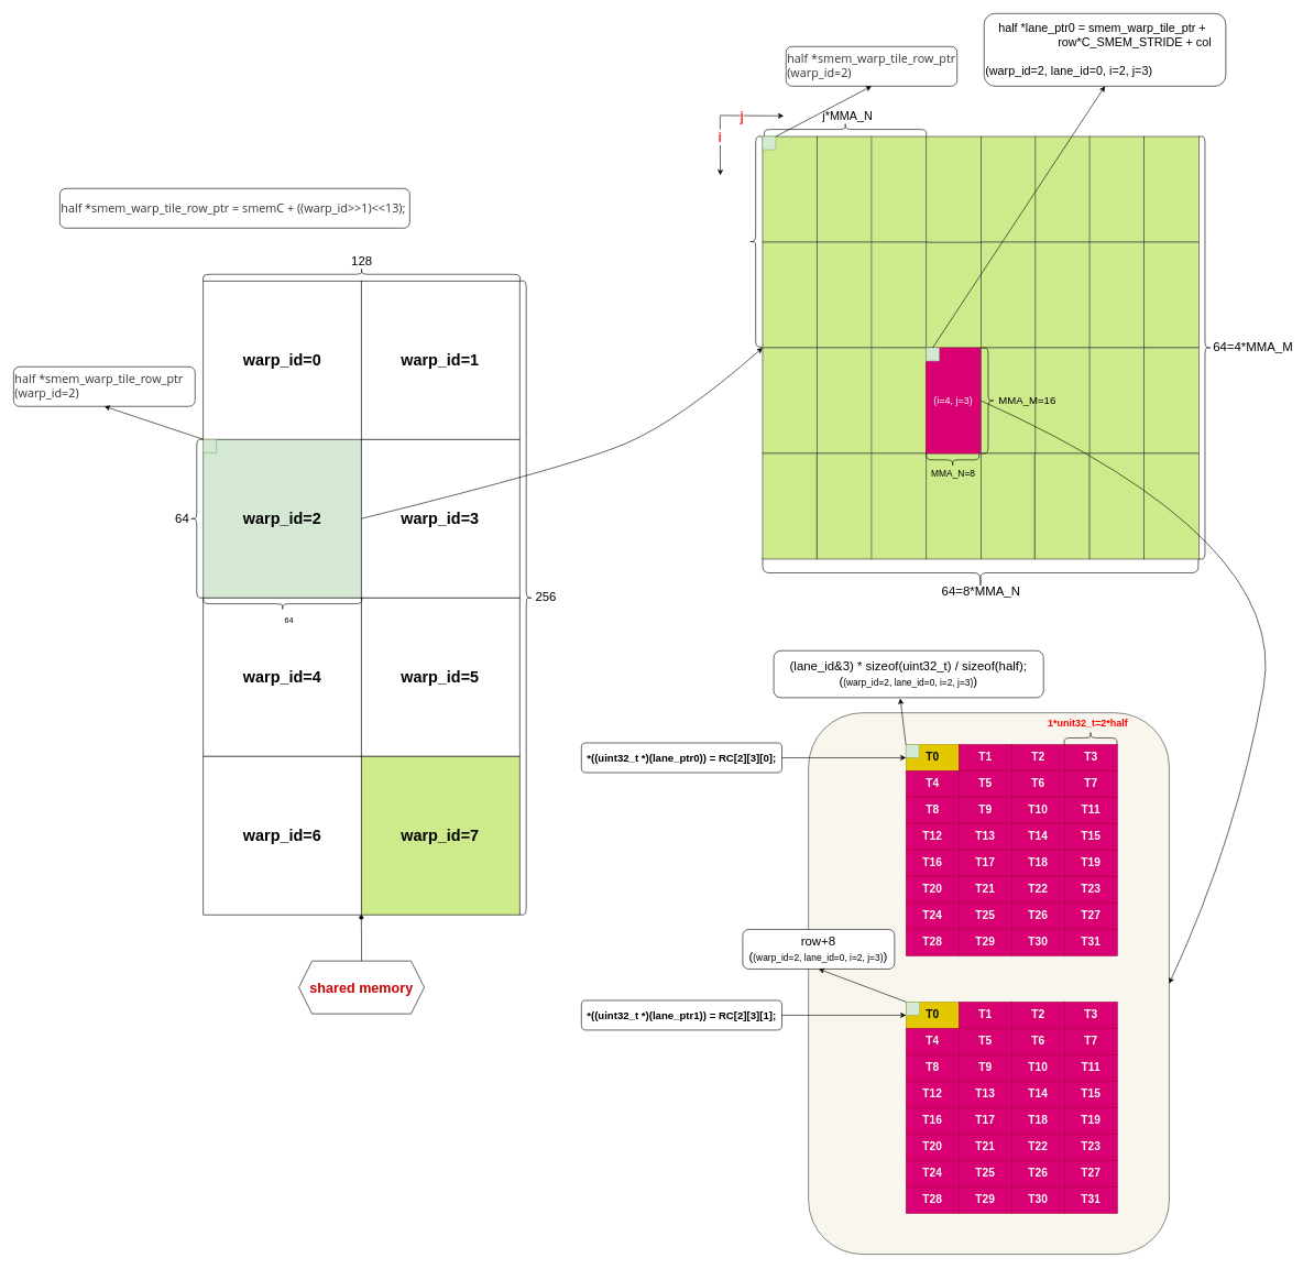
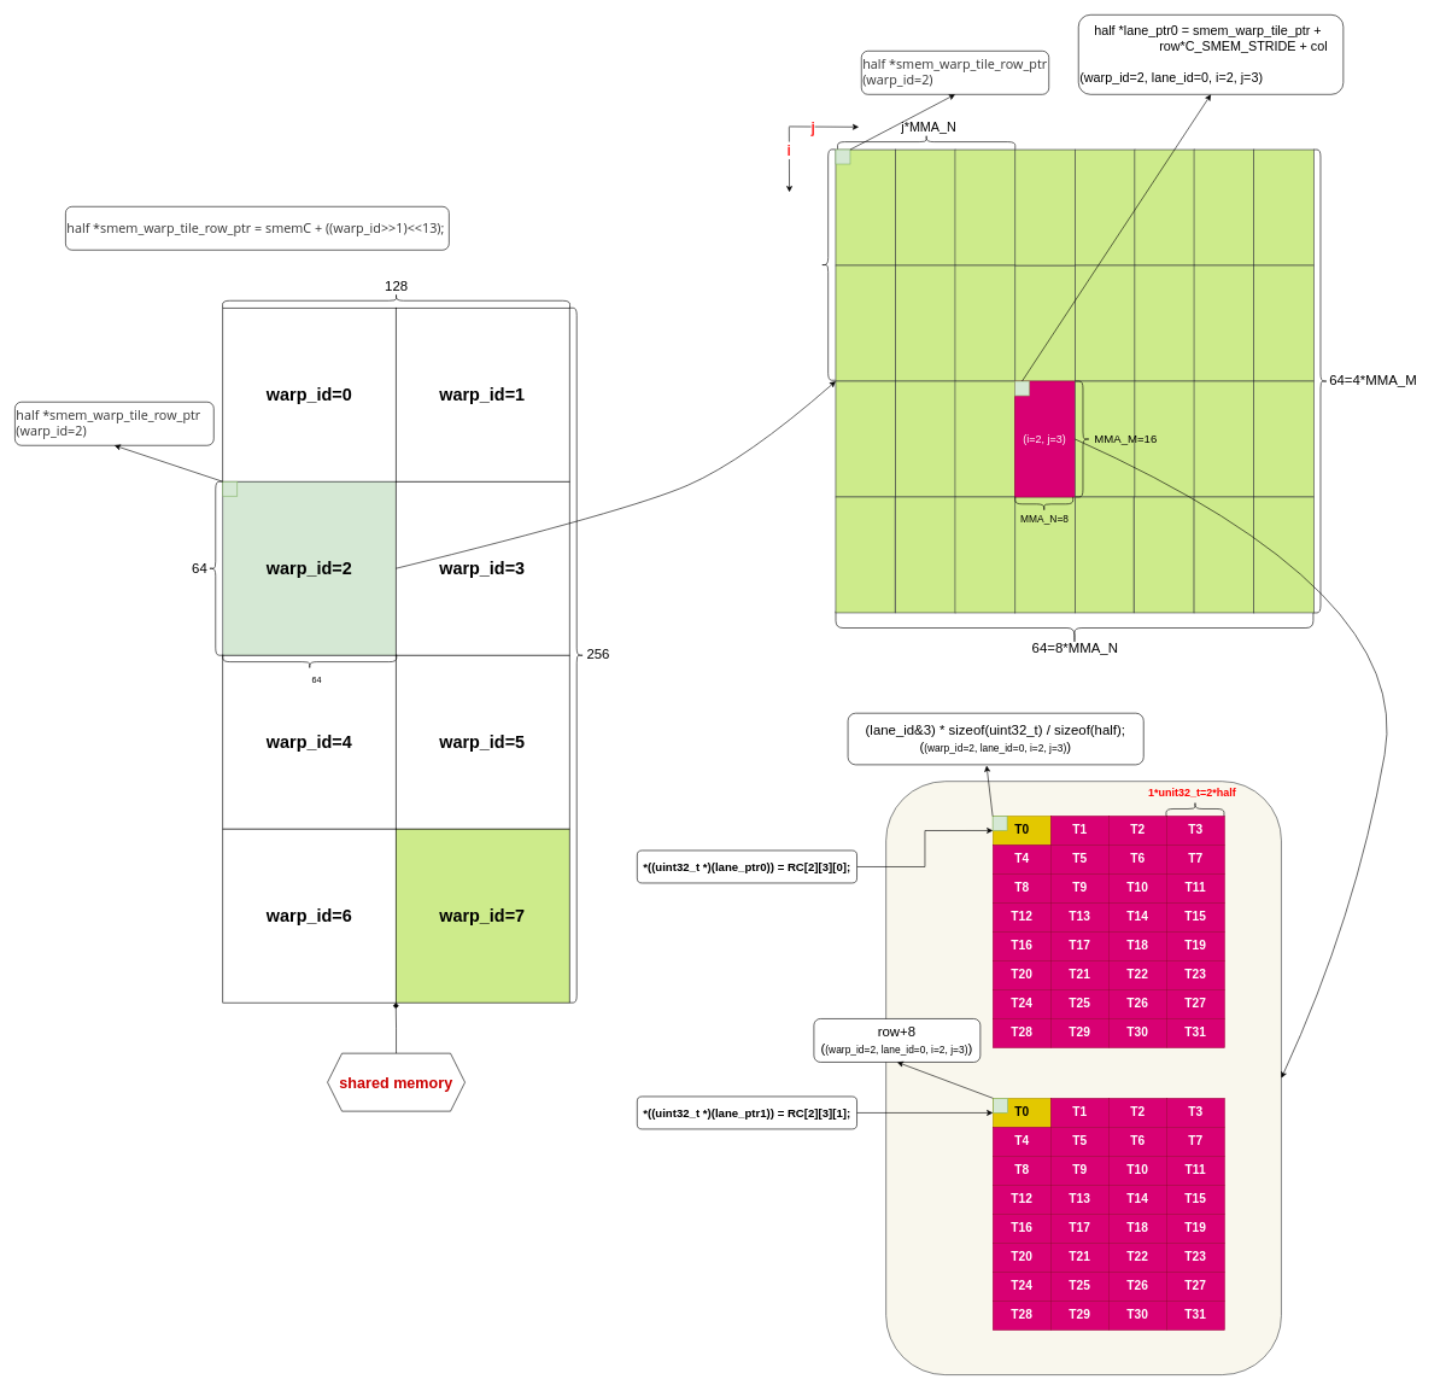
- <mxCell id="48" value="&lt;span style=&quot;font-size: 15px;&quot;&gt;(i=4, j=3)&lt;/span&gt;" style="rounded=0;whiteSpace=wrap;html=1;fillColor=#d80073;fontColor=#ffffff;strokeColor=#A50040;" parent="1" vertex="1"><mxGeometry x="1402.05" y="526.25" width="83.09" height="160" as="geometry" /></mxCell>
+ <mxCell id="48" value="&lt;span style=&quot;font-size: 15px;&quot;&gt;(i=2, j=3)&lt;/span&gt;" style="rounded=0;whiteSpace=wrap;html=1;fillColor=#d80073;fontColor=#ffffff;strokeColor=#A50040;" parent="1" vertex="1"><mxGeometry x="1402.05" y="526.25" width="83.09" height="160" as="geometry" /></mxCell>
- <mxCell id="141" value="&lt;div&gt;&lt;span style=&quot;background-color: initial;&quot;&gt;&lt;span style=&quot;font-size: 16px;&quot;&gt;&lt;b&gt;*((uint32_t *)(lane_ptr0)) =&amp;nbsp;&lt;/b&gt;&lt;/span&gt;&lt;/span&gt;&lt;font style=&quot;font-size: 16px;&quot;&gt;&lt;b&gt;RC[2&lt;/b&gt;&lt;/font&gt;&lt;b style=&quot;background-color: initial; font-size: 16px;&quot;&gt;][3][0]&lt;/b&gt;&lt;span style=&quot;background-color: initial;&quot;&gt;&lt;span style=&quot;font-size: 16px;&quot;&gt;&lt;b&gt;;&lt;/b&gt;&lt;/span&gt;&lt;br&gt;&lt;/span&gt;&lt;/div&gt;" style="rounded=1;whiteSpace=wrap;html=1;" parent="1" vertex="1"><mxGeometry x="880" y="1124.66" width="303.77" height="45" as="geometry" /></mxCell>
+ <mxCell id="141" value="&lt;div&gt;&lt;span style=&quot;background-color: initial;&quot;&gt;&lt;span style=&quot;font-size: 16px;&quot;&gt;&lt;b&gt;*((uint32_t *)(lane_ptr0)) =&amp;nbsp;&lt;/b&gt;&lt;/span&gt;&lt;/span&gt;&lt;font style=&quot;font-size: 16px;&quot;&gt;&lt;b&gt;RC[2&lt;/b&gt;&lt;/font&gt;&lt;b style=&quot;background-color: initial; font-size: 16px;&quot;&gt;][3][0]&lt;/b&gt;&lt;span style=&quot;background-color: initial;&quot;&gt;&lt;span style=&quot;font-size: 16px;&quot;&gt;&lt;b&gt;;&lt;/b&gt;&lt;/span&gt;&lt;br&gt;&lt;/span&gt;&lt;/div&gt;" style="rounded=1;whiteSpace=wrap;html=1;" parent="1" vertex="1"><mxGeometry x="880" y="1174.66" width="303.77" height="45" as="geometry" /></mxCell>
